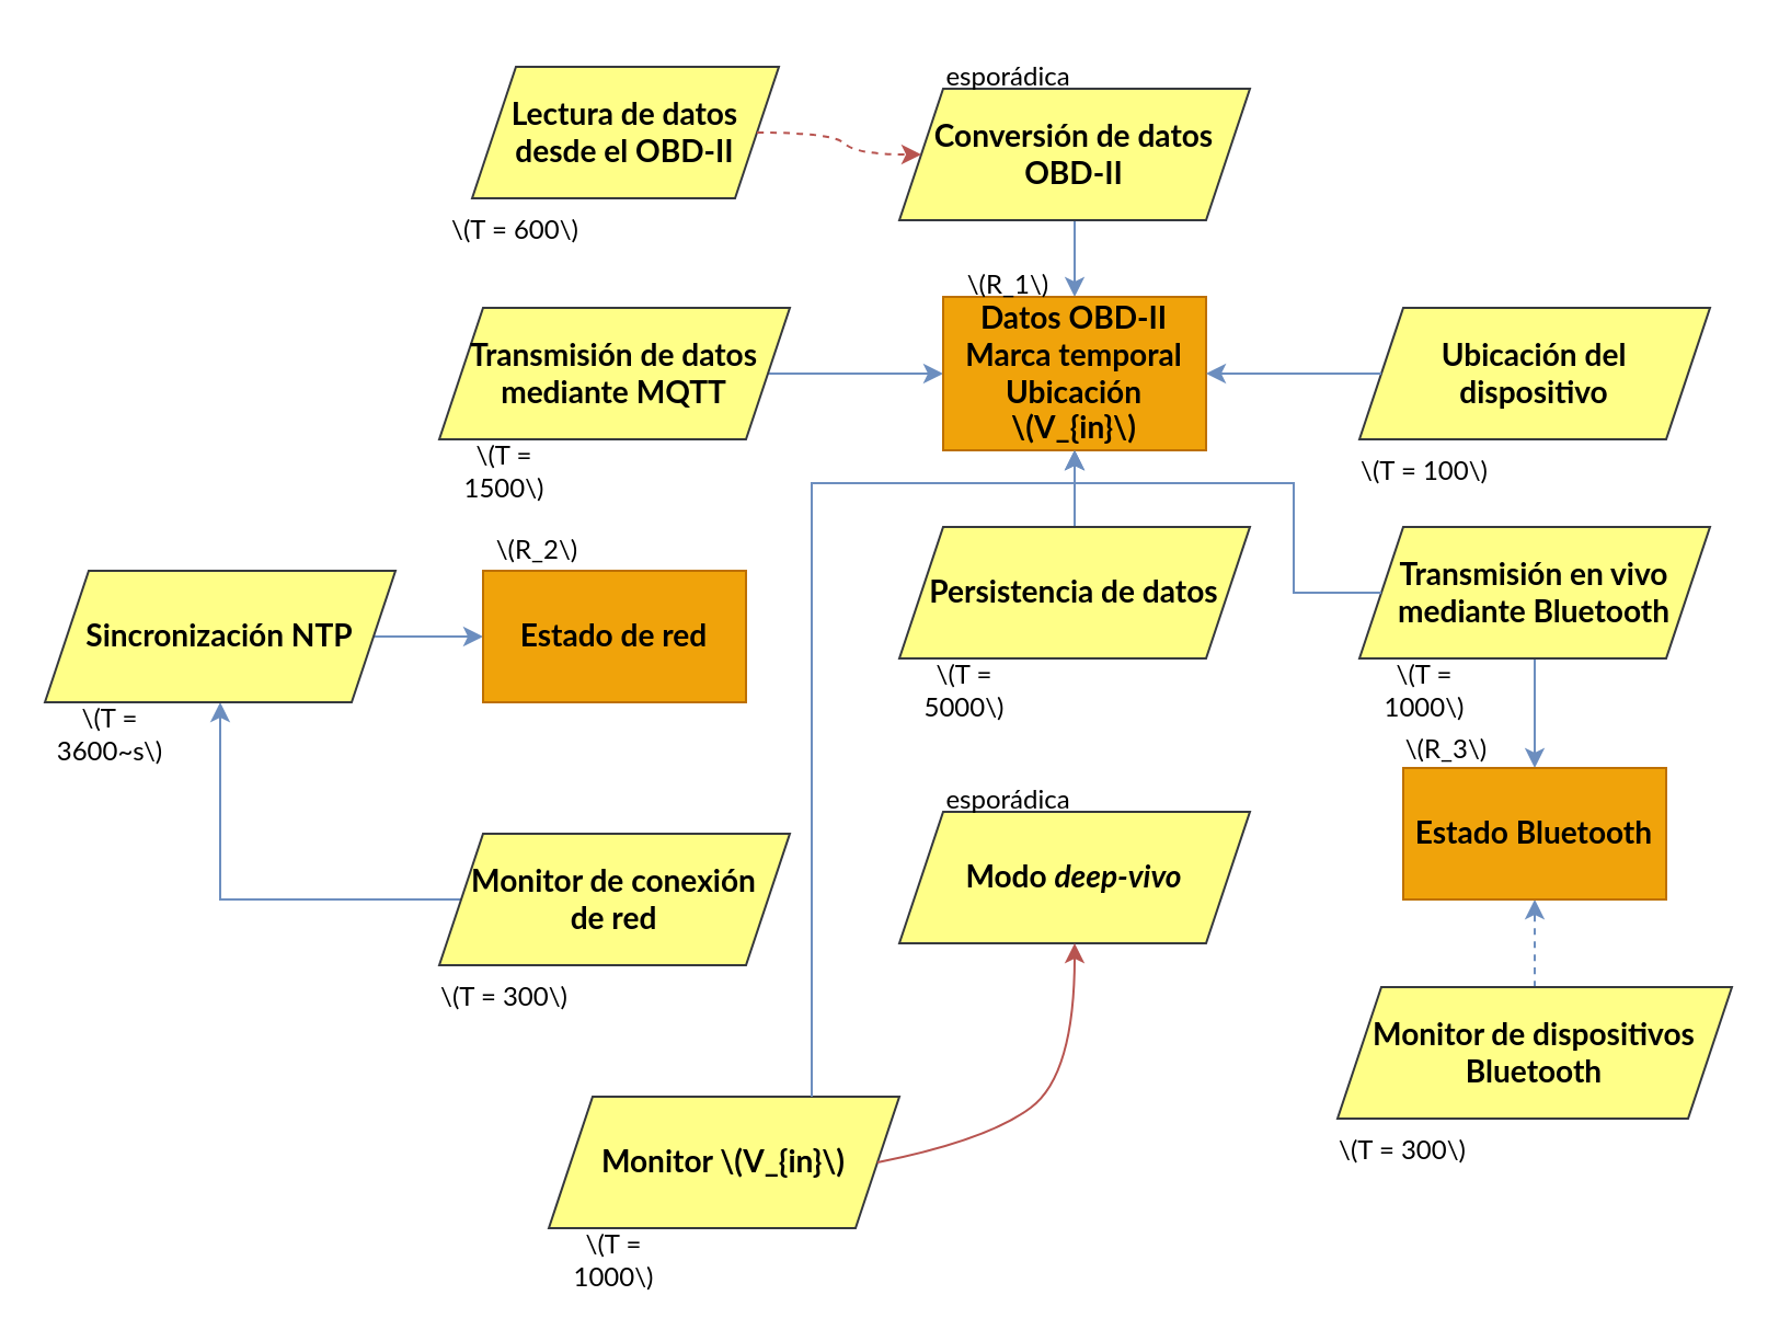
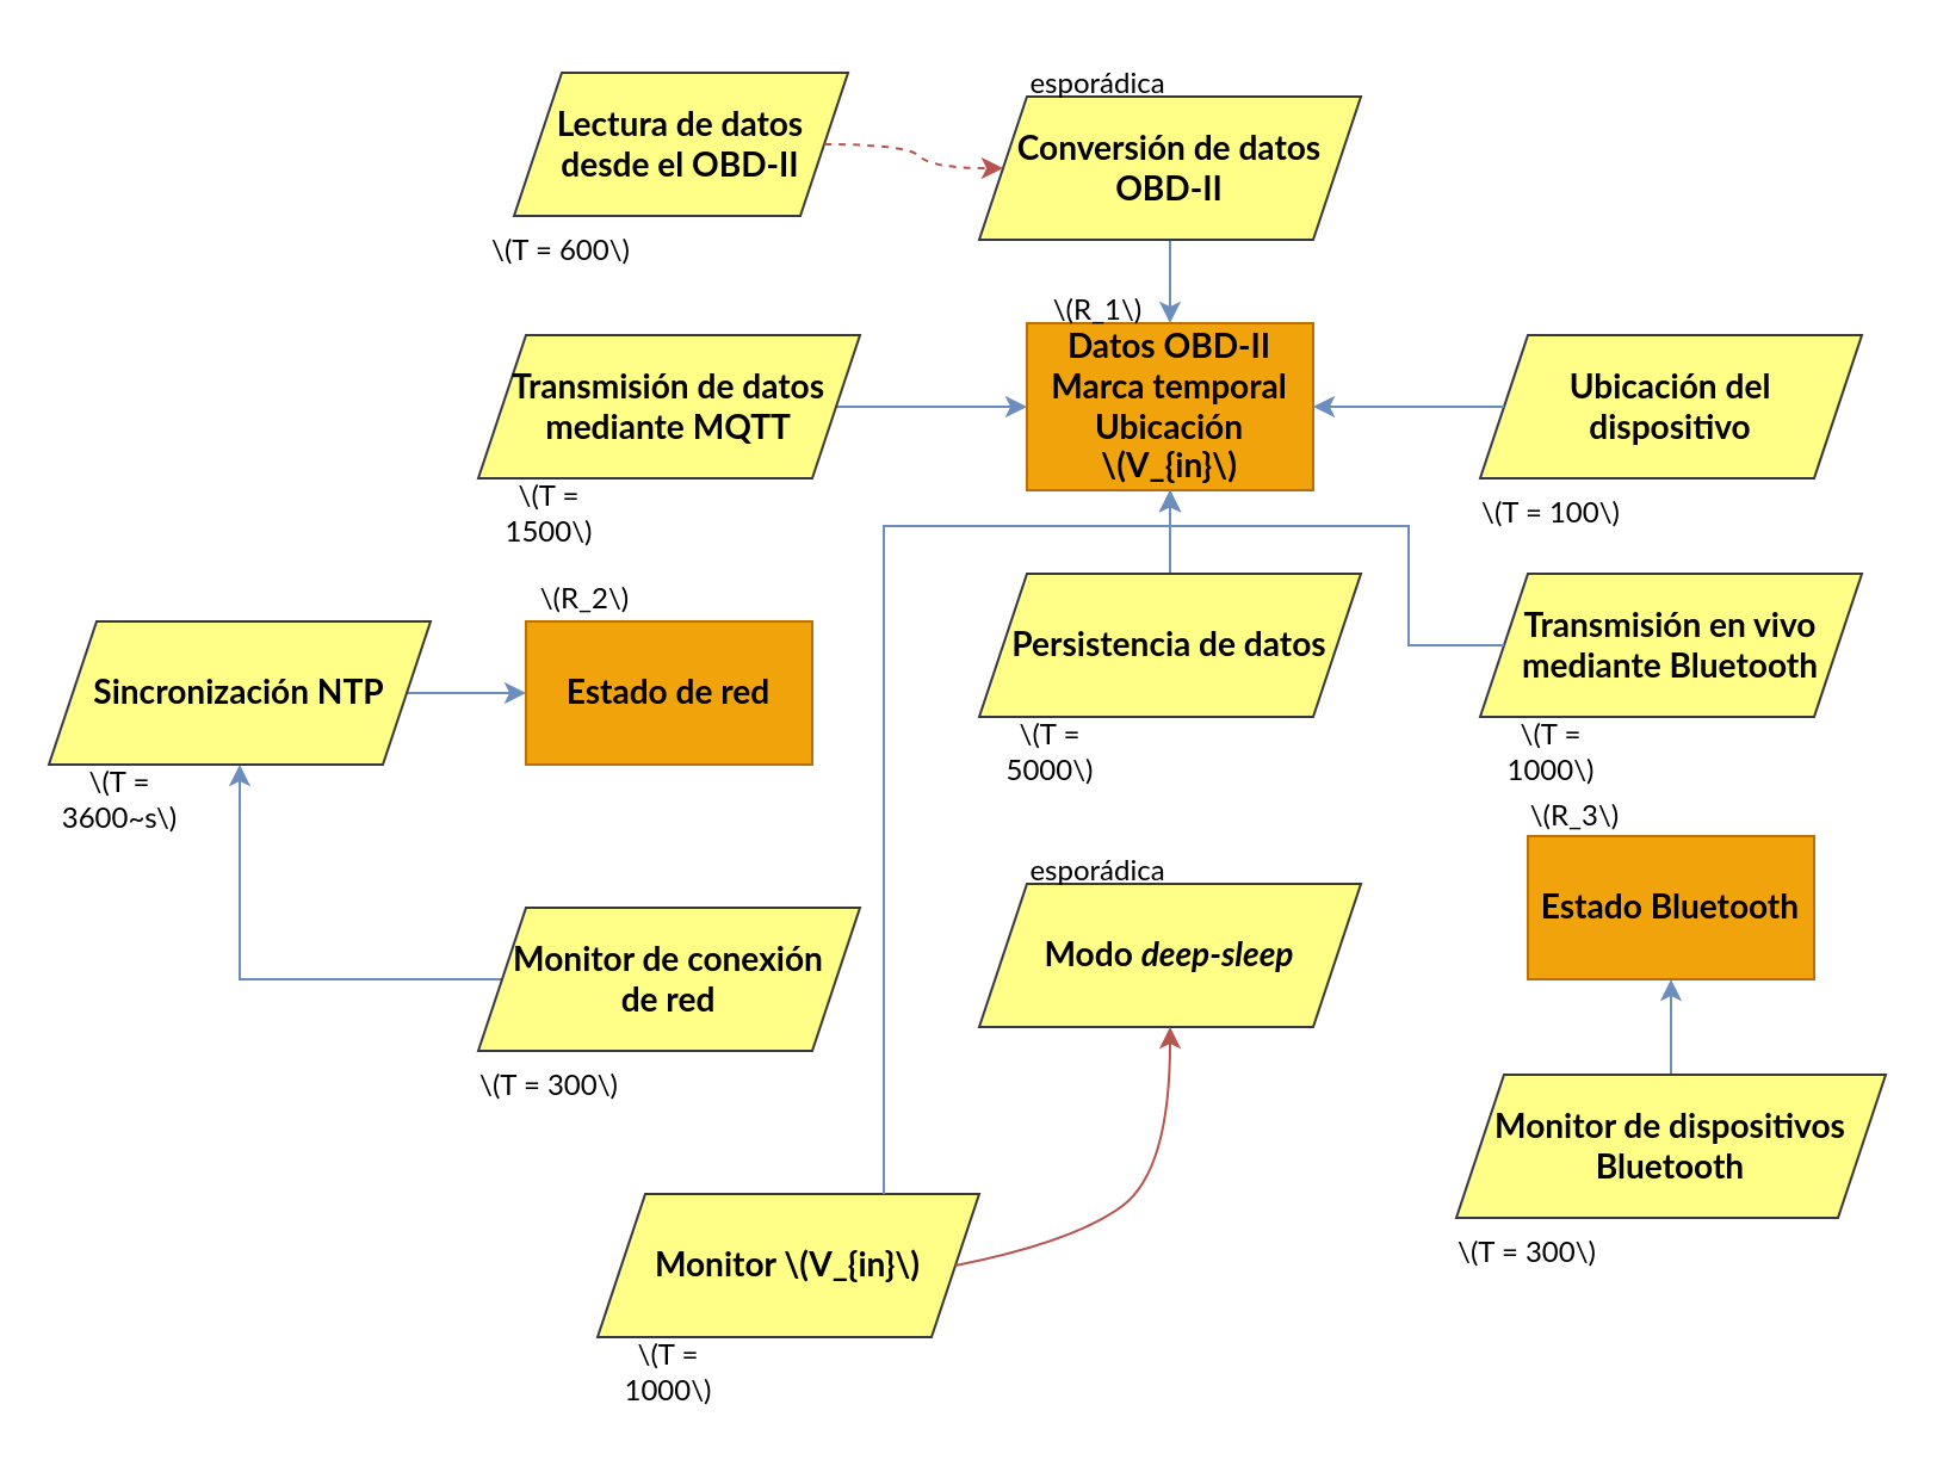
- <mxCell id="30" value="" style="edgeStyle=orthogonalEdgeStyle;curved=1;rounded=0;orthogonalLoop=1;jettySize=auto;html=1;fontFamily=Lato;fontSource=https%3A%2F%2Ffonts.googleapis.com%2Fcss%3Ffamily%3DLato;fillColor=#dae8fc;strokeColor=#6c8ebf;" edge="1" parent="1" source="31" target="37"><mxGeometry relative="1" as="geometry" /></mxCell>
- <mxCell id="13" value="&lt;h3&gt;&lt;font data-font-src=&quot;https://fonts.googleapis.com/css?family=Lato&quot; face=&quot;Lato&quot;&gt;Modo &lt;i&gt;deep-vivo&lt;/i&gt;&lt;/font&gt;&lt;/h3&gt;" style="shape=parallelogram;perimeter=parallelogramPerimeter;whiteSpace=wrap;html=1;fixedSize=1;fillColor=#ffff88;strokeColor=#36393d;" vertex="1" parent="1"><mxGeometry x="410" y="370" width="160" height="60" as="geometry" /></mxCell>
+ <mxCell id="13" value="&lt;h3&gt;&lt;font data-font-src=&quot;https://fonts.googleapis.com/css?family=Lato&quot; face=&quot;Lato&quot;&gt;Modo &lt;i&gt;deep-sleep&lt;/i&gt;&lt;/font&gt;&lt;/h3&gt;" style="shape=parallelogram;perimeter=parallelogramPerimeter;whiteSpace=wrap;html=1;fixedSize=1;fillColor=#ffff88;strokeColor=#36393d;" vertex="1" parent="1"><mxGeometry x="410" y="370" width="160" height="60" as="geometry" /></mxCell>
- <mxCell id="34" value="" style="edgeStyle=orthogonalEdgeStyle;curved=1;rounded=0;orthogonalLoop=1;jettySize=auto;html=1;fontFamily=Lato;fontSource=https%3A%2F%2Ffonts.googleapis.com%2Fcss%3Ffamily%3DLato;fillColor=#dae8fc;strokeColor=#6c8ebf;dashed=1;" edge="1" parent="1" source="35" target="37"><mxGeometry relative="1" as="geometry" /></mxCell>
+ <mxCell id="34" value="" style="edgeStyle=orthogonalEdgeStyle;curved=1;rounded=0;orthogonalLoop=1;jettySize=auto;html=1;fontFamily=Lato;fontSource=https%3A%2F%2Ffonts.googleapis.com%2Fcss%3Ffamily%3DLato;fillColor=#dae8fc;strokeColor=#6c8ebf;" edge="1" parent="1" source="35" target="37"><mxGeometry relative="1" as="geometry" /></mxCell>
